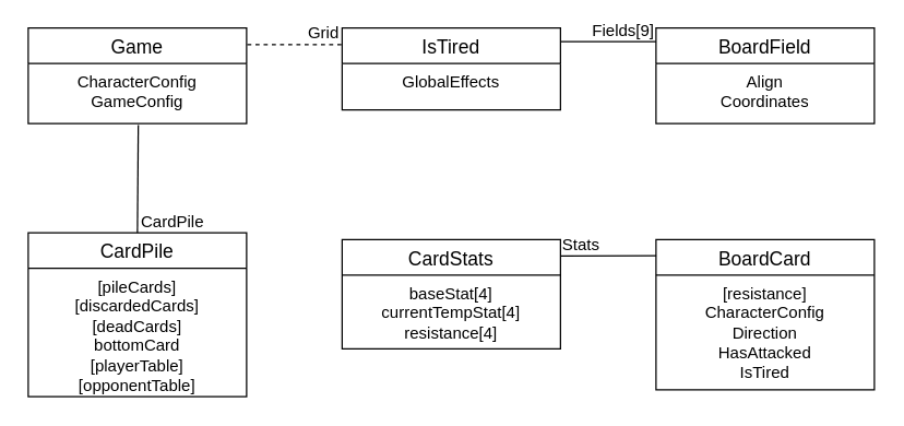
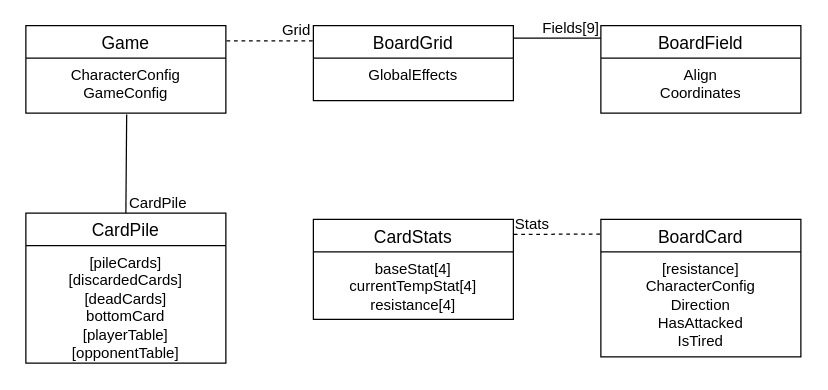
- <mxCell id="6" value="IsTired" style="swimlane;fontStyle=0;childLayout=stackLayout;horizontal=1;startSize=26;horizontalStack=0;resizeParent=1;resizeParentMax=0;resizeLast=0;collapsible=1;marginBottom=0;align=center;fontSize=14;" vertex="1" parent="1"><mxGeometry x="250" y="20" width="160" height="60" as="geometry" /></mxCell>
+ <mxCell id="6" value="BoardGrid" style="swimlane;fontStyle=0;childLayout=stackLayout;horizontal=1;startSize=26;horizontalStack=0;resizeParent=1;resizeParentMax=0;resizeLast=0;collapsible=1;marginBottom=0;align=center;fontSize=14;" vertex="1" parent="1"><mxGeometry x="250" y="20" width="160" height="60" as="geometry" /></mxCell>
- <mxCell id="14" value="" style="endArrow=none;html=1;rounded=0;exitX=1.002;exitY=0.15;exitDx=0;exitDy=0;exitPerimeter=0;entryX=0.001;entryY=0.107;entryDx=0;entryDy=0;entryPerimeter=0;" edge="1" parent="1" source="12" target="10"><mxGeometry relative="1" as="geometry"><mxPoint x="410" y="204" as="sourcePoint" /><mxPoint x="450" y="190" as="targetPoint" /></mxGeometry></mxCell>
+ <mxCell id="14" value="" style="endArrow=none;html=1;rounded=0;exitX=1.002;exitY=0.15;exitDx=0;exitDy=0;exitPerimeter=0;entryX=0.001;entryY=0.107;entryDx=0;entryDy=0;entryPerimeter=0;dashed=1;" edge="1" parent="1" source="12" target="10"><mxGeometry relative="1" as="geometry"><mxPoint x="410" y="204" as="sourcePoint" /><mxPoint x="450" y="190" as="targetPoint" /></mxGeometry></mxCell>
